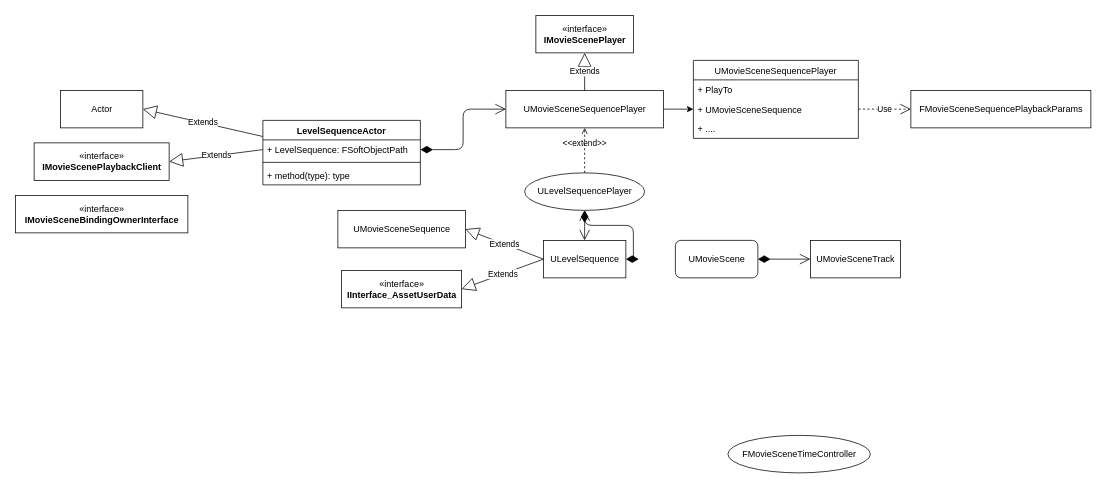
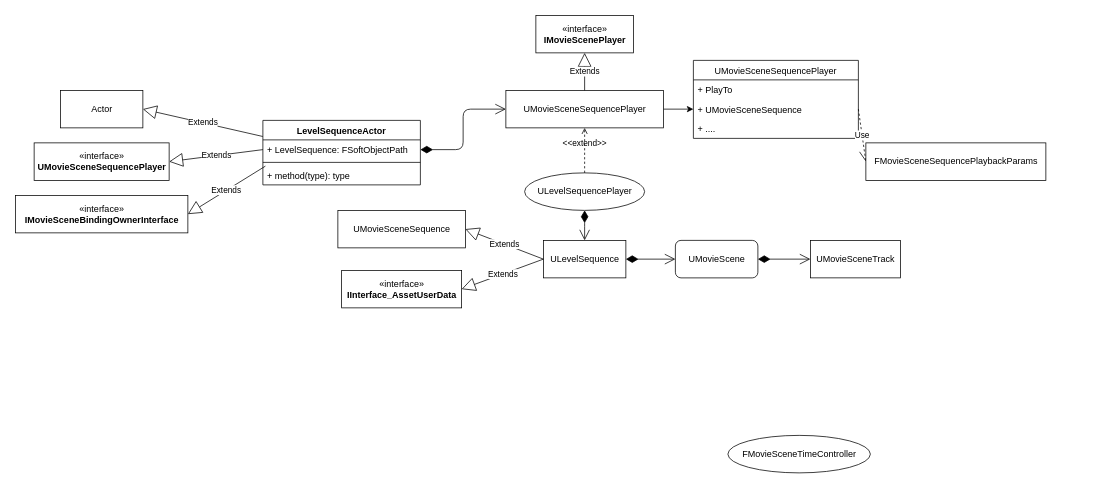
- <mxCell id="13" value="FMovieSceneSequencePlaybackParams" style="html=1;" parent="1" vertex="1"><mxGeometry x="1214" y="120" width="240" height="50" as="geometry" /></mxCell>
+ <mxCell id="13" value="FMovieSceneSequencePlaybackParams" style="html=1;" parent="1" vertex="1"><mxGeometry x="1154" y="190" width="240" height="50" as="geometry" /></mxCell>
- <mxCell id="24" value="«interface»&lt;br&gt;&lt;b&gt;IMovieScenePlaybackClient&lt;/b&gt;" style="html=1;" vertex="1" parent="1"><mxGeometry x="45" y="190" width="180" height="50" as="geometry" /></mxCell>
+ <mxCell id="24" value="«interface»&lt;br&gt;&lt;b&gt;UMovieSceneSequencePlayer&lt;/b&gt;" style="html=1;" vertex="1" parent="1"><mxGeometry x="45" y="190" width="180" height="50" as="geometry" /></mxCell>
+ <mxCell id="29" value="Extends" style="endArrow=block;endSize=16;endFill=0;html=1;exitX=0.016;exitY=0.039;exitDx=0;exitDy=0;entryX=1;entryY=0.5;entryDx=0;entryDy=0;exitPerimeter=0;" edge="1" parent="1" source="34" target="25"><mxGeometry width="160" relative="1" as="geometry"><mxPoint x="439" y="207.5" as="sourcePoint" /><mxPoint x="310" y="155" as="targetPoint" /></mxGeometry></mxCell>
- <mxCell id="20" value="" style="endArrow=open;html=1;endSize=12;startArrow=diamondThin;startSize=14;startFill=1;edgeStyle=orthogonalEdgeStyle;align=left;verticalAlign=bottom;exitX=1;exitY=0.5;exitDx=0;exitDy=0;" parent="1" source="14" target="2" edge="1"><mxGeometry x="-1" y="3" relative="1" as="geometry"><mxPoint x="870" y="370" as="sourcePoint" /><mxPoint x="1030" y="370" as="targetPoint" /></mxGeometry></mxCell>
+ <mxCell id="20" value="" style="endArrow=open;html=1;endSize=12;startArrow=diamondThin;startSize=14;startFill=1;edgeStyle=orthogonalEdgeStyle;align=left;verticalAlign=bottom;exitX=1;exitY=0.5;exitDx=0;exitDy=0;entryX=0;entryY=0.5;entryDx=0;entryDy=0;" parent="1" source="14" target="21" edge="1"><mxGeometry x="-1" y="3" relative="1" as="geometry"><mxPoint x="870" y="370" as="sourcePoint" /><mxPoint x="1030" y="370" as="targetPoint" /></mxGeometry></mxCell>
